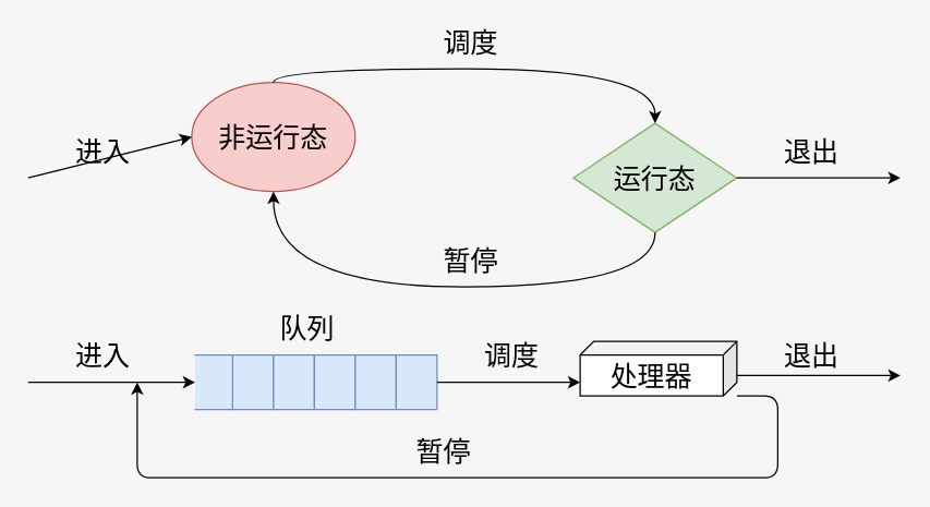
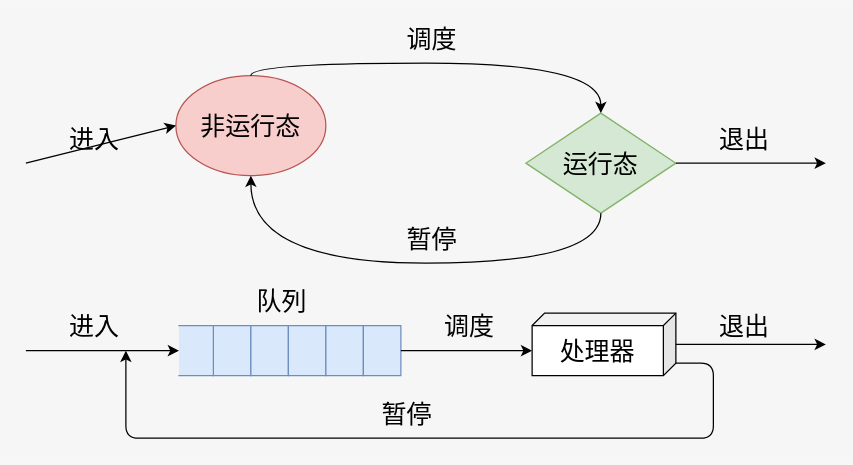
- <mxCell id="8" value="处理器" style="shape=cube;whiteSpace=wrap;html=1;boundedLbl=1;backgroundOutline=1;darkOpacity=0.05;darkOpacity2=0.1;shadow=0;labelBackgroundColor=none;sketch=0;gradientColor=none;fontSize=20;direction=east;flipH=1;size=10;" vertex="1" parent="1"><mxGeometry x="425" y="250" width="115" height="40" as="geometry" /></mxCell>
+ <mxCell id="8" value="处理器" style="shape=cube;whiteSpace=wrap;html=1;boundedLbl=1;backgroundOutline=1;darkOpacity=0.05;darkOpacity2=0.1;shadow=0;labelBackgroundColor=none;sketch=0;gradientColor=none;fontSize=20;direction=east;flipH=1;size=10;" vertex="1" parent="1"><mxGeometry x="425" y="250" width="115" height="50" as="geometry" /></mxCell>
